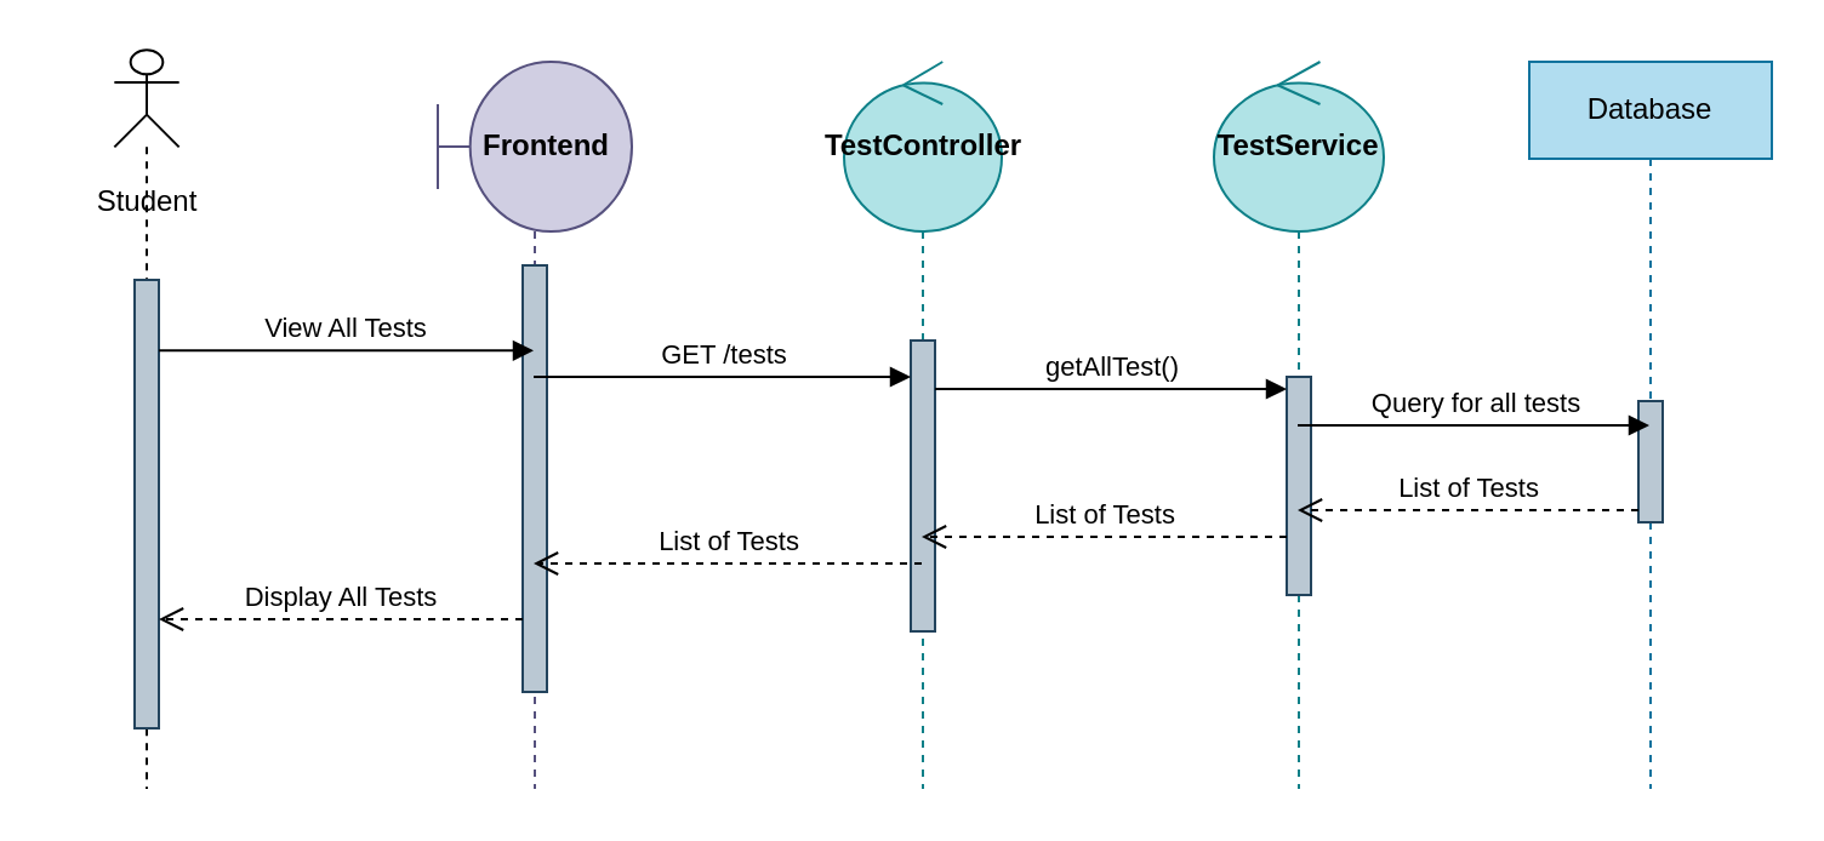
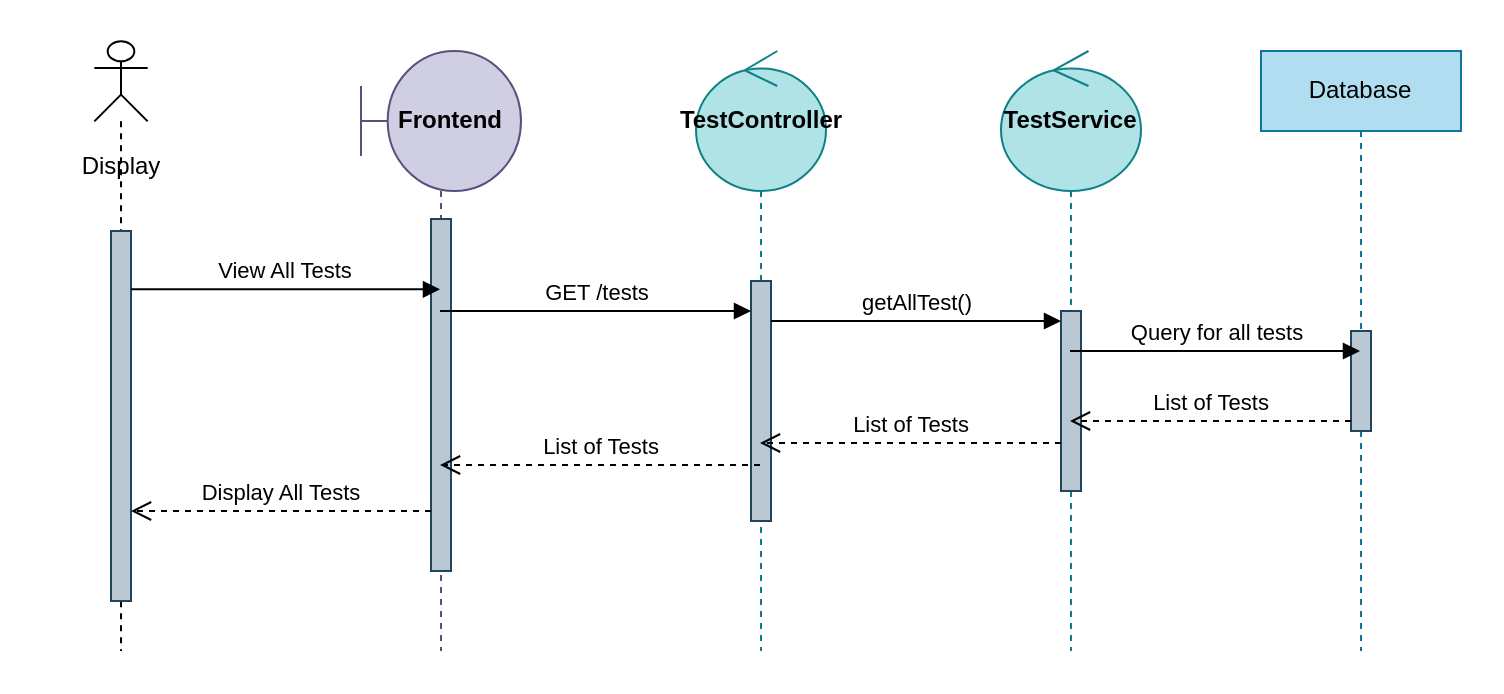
- <mxCell id="4" value="Student" style="text;html=1;align=center;verticalAlign=middle;resizable=0;points=[];autosize=1;strokeColor=none;fillColor=none;" parent="2" vertex="1"><mxGeometry x="10" y="38.061" width="60" height="30" as="geometry" /></mxCell>
+ <mxCell id="4" value="Display" style="text;html=1;align=center;verticalAlign=middle;resizable=0;points=[];autosize=1;strokeColor=none;fillColor=none;" parent="2" vertex="1"><mxGeometry x="10" y="38.061" width="60" height="30" as="geometry" /></mxCell>
